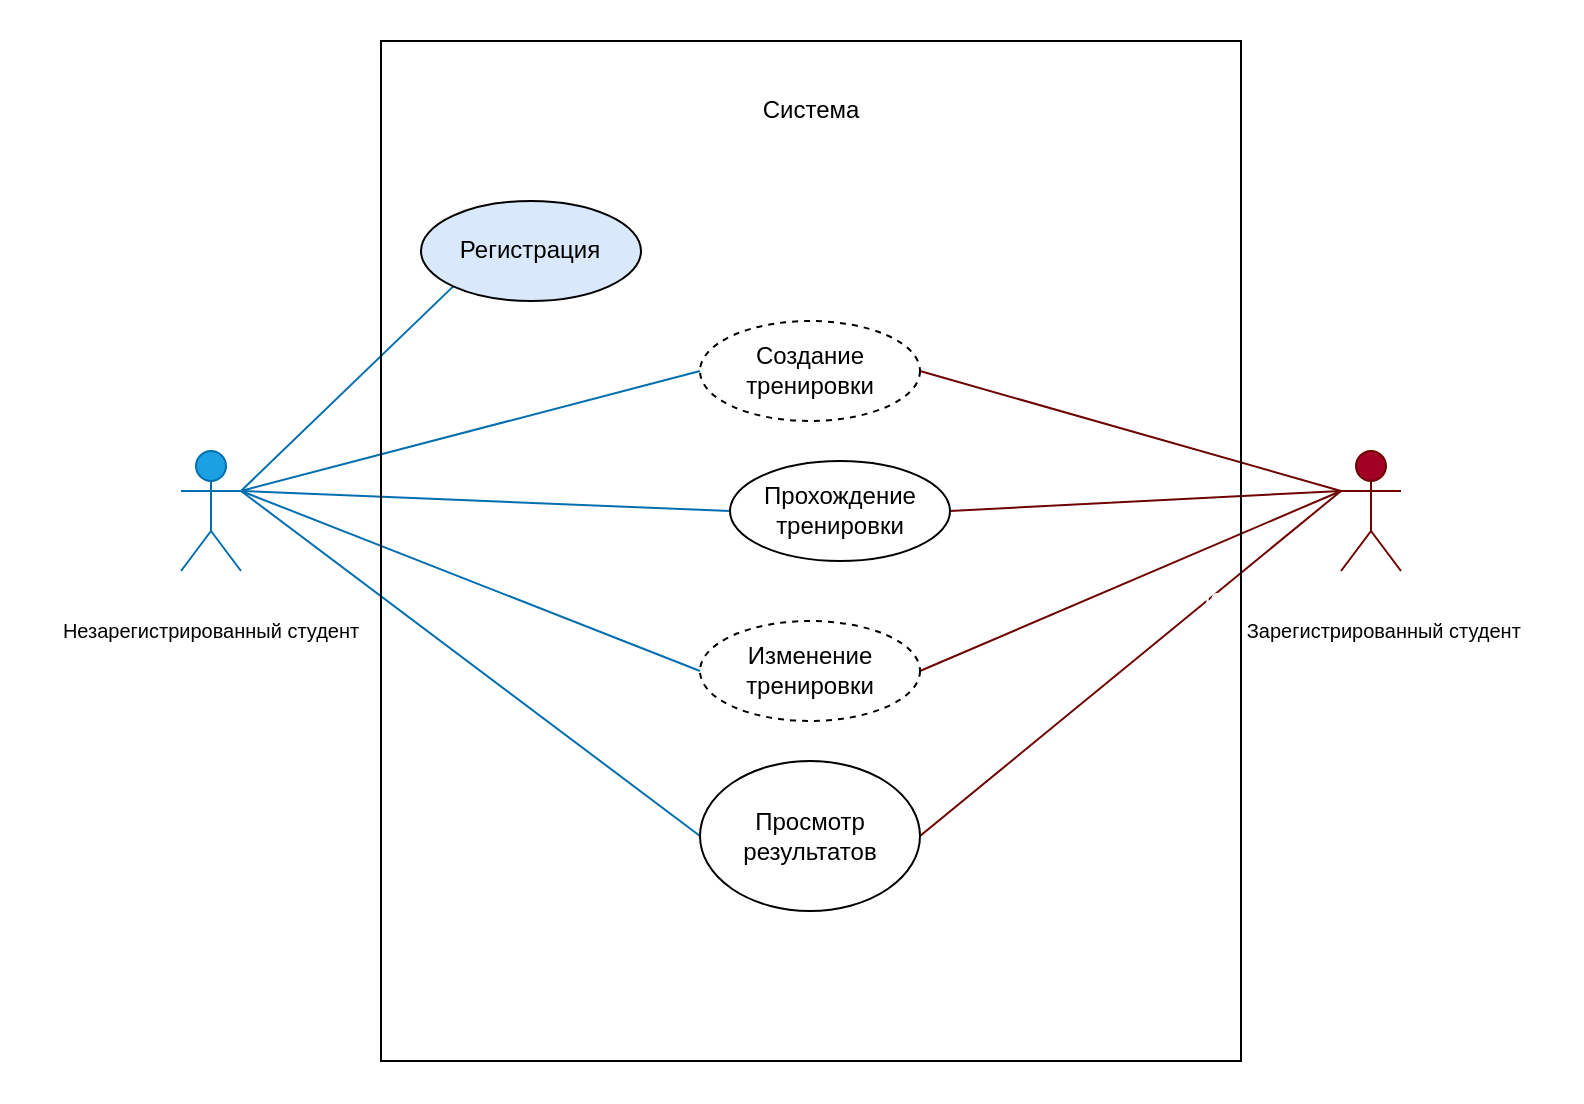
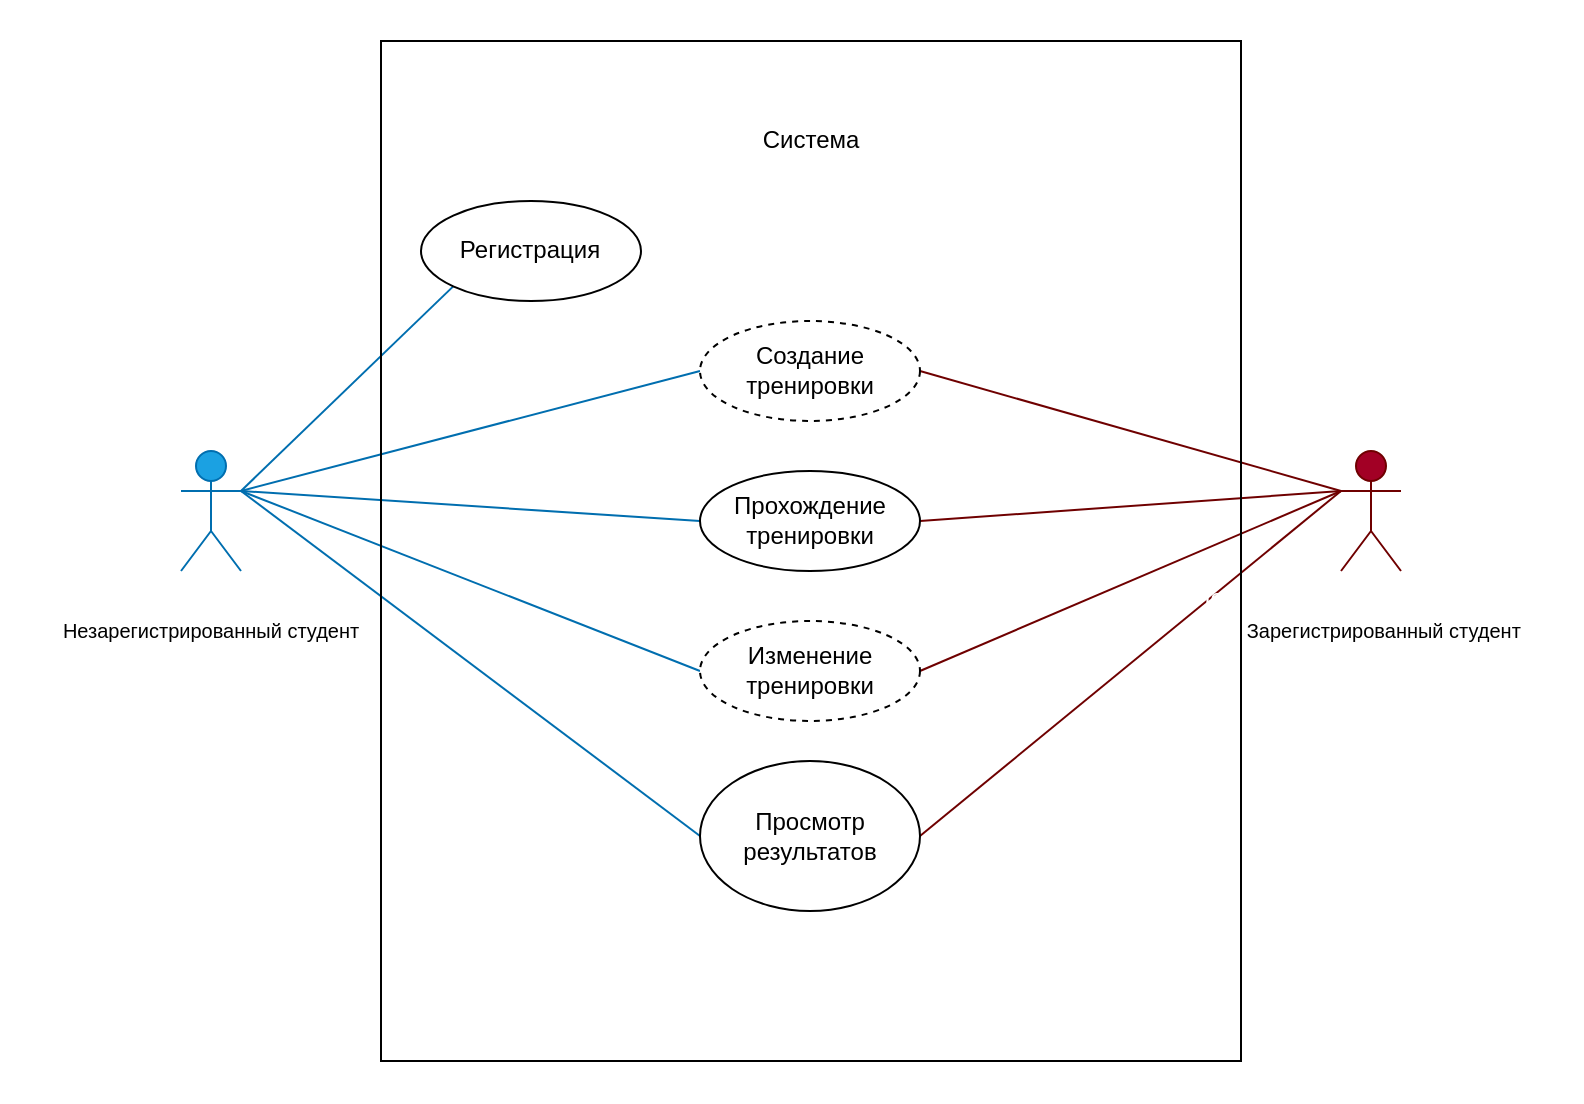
- <mxCell id="14" value="Система" style="text;html=1;align=center;verticalAlign=middle;resizable=0;points=[];autosize=1;strokeColor=none;fillColor=none;" vertex="1" parent="1"><mxGeometry x="369.5" y="40" width="70" height="30" as="geometry" /></mxCell>
+ <mxCell id="14" value="Система" style="text;html=1;align=center;verticalAlign=middle;resizable=0;points=[];autosize=1;strokeColor=none;fillColor=none;" vertex="1" parent="1"><mxGeometry x="369.5" y="55" width="70" height="30" as="geometry" /></mxCell>
- <mxCell id="15" value="Регистрация" style="ellipse;whiteSpace=wrap;html=1;fillColor=#dae8fc;" vertex="1" parent="1"><mxGeometry x="210" y="100" width="110" height="50" as="geometry" /></mxCell>
+ <mxCell id="15" value="Регистрация" style="ellipse;whiteSpace=wrap;html=1;" vertex="1" parent="1"><mxGeometry x="210" y="100" width="110" height="50" as="geometry" /></mxCell>
- <mxCell id="17" value="Прохождение тренировки" style="ellipse;whiteSpace=wrap;html=1;" vertex="1" parent="1"><mxGeometry x="364.5" y="230" width="110" height="50" as="geometry" /></mxCell>
+ <mxCell id="17" value="Прохождение тренировки" style="ellipse;whiteSpace=wrap;html=1;" vertex="1" parent="1"><mxGeometry x="349.5" y="235" width="110" height="50" as="geometry" /></mxCell>
